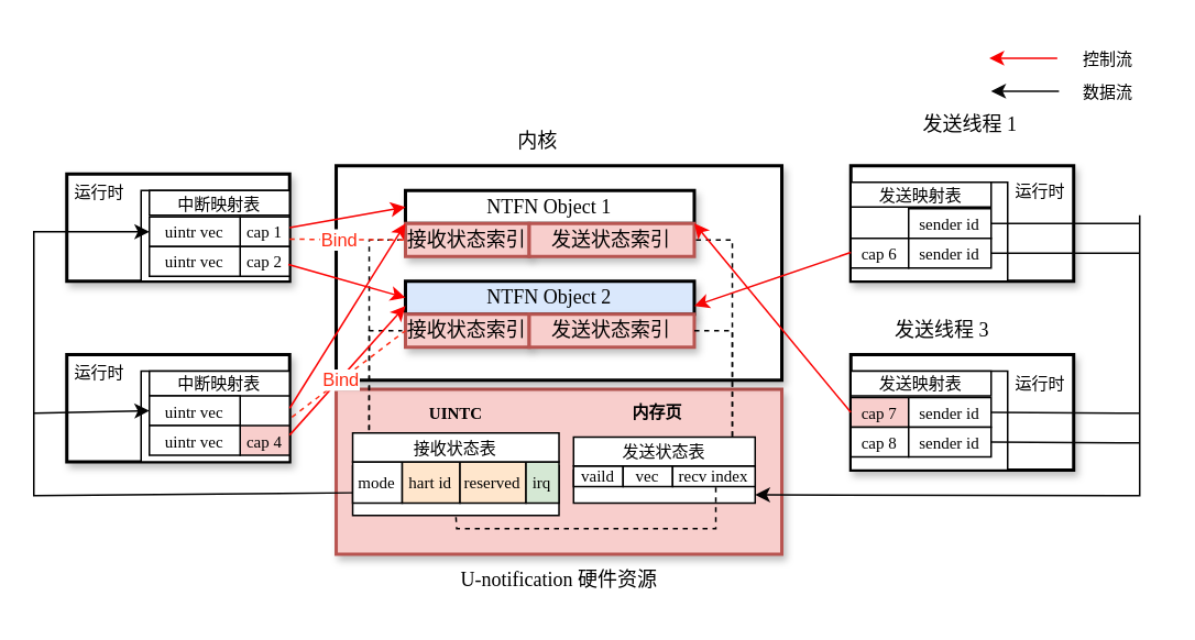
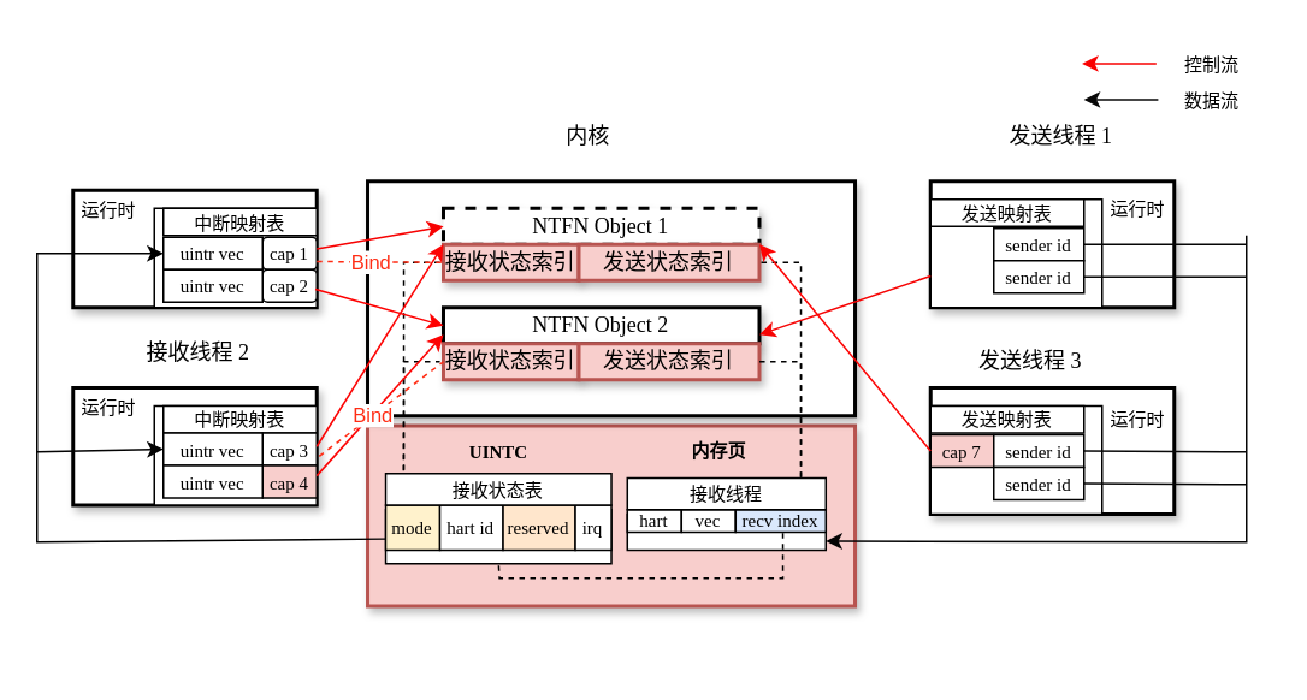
- <mxCell id="29" value="&lt;font face=&quot;宋体-简&quot;&gt;内核&lt;/font&gt;" style="text;html=1;align=center;verticalAlign=middle;resizable=0;points=[];autosize=1;strokeColor=none;fillColor=none;" parent="1" vertex="1"><mxGeometry x="300" y="70" width="50" height="30" as="geometry" /></mxCell>
+ <mxCell id="29" value="&lt;font face=&quot;宋体-简&quot;&gt;内核&lt;/font&gt;" style="text;html=1;align=center;verticalAlign=middle;resizable=0;points=[];autosize=1;strokeColor=none;fillColor=none;" parent="1" vertex="1"><mxGeometry x="300" y="60" width="50" height="30" as="geometry" /></mxCell>
- <mxCell id="4" value="&lt;font face=&quot;Times New Roman&quot;&gt;NTFN Object 1&lt;/font&gt;" style="rounded=0;whiteSpace=wrap;html=1;strokeWidth=2;container=0;shadow=1;" parent="1" vertex="1"><mxGeometry x="245.16" y="115" width="175" height="20" as="geometry" /></mxCell>
+ <mxCell id="4" value="&lt;font face=&quot;Times New Roman&quot;&gt;NTFN Object 1&lt;/font&gt;" style="rounded=0;whiteSpace=wrap;html=1;strokeWidth=2;container=0;shadow=1;dashed=1;" parent="1" vertex="1"><mxGeometry x="245.16" y="115" width="175" height="20" as="geometry" /></mxCell>
- <mxCell id="34" value="&lt;font style=&quot;font-size: 10px;&quot; face=&quot;Times New Roman&quot;&gt;cap 1&lt;/font&gt;" style="rounded=0;whiteSpace=wrap;html=1;" parent="1" vertex="1"><mxGeometry x="145" y="131" width="30" height="18" as="geometry" /></mxCell>
+ <mxCell id="34" value="&lt;font style=&quot;font-size: 10px;&quot; face=&quot;Times New Roman&quot;&gt;cap 1&lt;/font&gt;" style="whiteSpace=wrap;html=1;rounded=1;" parent="1" vertex="1"><mxGeometry x="145" y="131" width="30" height="18" as="geometry" /></mxCell>
- <mxCell id="40" value="&lt;font style=&quot;font-size: 10px;&quot; face=&quot;Times New Roman&quot;&gt;cap 6&lt;/font&gt;" style="rounded=0;whiteSpace=wrap;html=1;" parent="1" vertex="1"><mxGeometry x="515" y="144" width="35" height="18" as="geometry" /></mxCell>
- <mxCell id="42" value="&lt;font style=&quot;font-size: 10px;&quot; face=&quot;Times New Roman&quot;&gt;cap 2&lt;/font&gt;" style="rounded=0;whiteSpace=wrap;html=1;" parent="1" vertex="1"><mxGeometry x="145" y="149" width="30" height="18" as="geometry" /></mxCell>
+ <mxCell id="42" value="&lt;font style=&quot;font-size: 10px;&quot; face=&quot;Times New Roman&quot;&gt;cap 2&lt;/font&gt;" style="whiteSpace=wrap;html=1;rounded=1;" parent="1" vertex="1"><mxGeometry x="145" y="149" width="30" height="18" as="geometry" /></mxCell>
- <mxCell id="7" value="&lt;font face=&quot;Times New Roman&quot;&gt;NTFN Object 2&lt;/font&gt;" style="rounded=0;whiteSpace=wrap;html=1;strokeWidth=2;container=0;shadow=1;fillColor=#dae8fc;" parent="1" vertex="1"><mxGeometry x="245.16" y="170" width="175" height="20" as="geometry" /></mxCell>
+ <mxCell id="7" value="&lt;font face=&quot;Times New Roman&quot;&gt;NTFN Object 2&lt;/font&gt;" style="rounded=0;whiteSpace=wrap;html=1;strokeWidth=2;container=0;shadow=1;" parent="1" vertex="1"><mxGeometry x="245.16" y="170" width="175" height="20" as="geometry" /></mxCell>
+ <mxCell id="45" value="&lt;span style=&quot;font-family: 宋体-简;&quot;&gt;接收线程 2&lt;/span&gt;" style="text;html=1;align=center;verticalAlign=middle;resizable=0;points=[];autosize=1;strokeColor=none;fillColor=none;" parent="1" vertex="1"><mxGeometry x="68.89" y="179.5" width="80" height="30" as="geometry" /></mxCell>
+ <mxCell id="48" value="&lt;font style=&quot;font-size: 10px;&quot; face=&quot;Times New Roman&quot;&gt;cap 3&lt;/font&gt;" style="rounded=0;whiteSpace=wrap;html=1;" parent="1" vertex="1"><mxGeometry x="145" y="239.5" width="30" height="18" as="geometry" /></mxCell>
- <mxCell id="57" value="&lt;font style=&quot;font-size: 10px;&quot; face=&quot;Times New Roman&quot;&gt;cap 8&lt;/font&gt;" style="rounded=0;whiteSpace=wrap;html=1;" parent="1" vertex="1"><mxGeometry x="515" y="258.5" width="35" height="18" as="geometry" /></mxCell>
- <mxCell id="21" value="&lt;font face=&quot;宋体-简&quot; style=&quot;font-size: 10px;&quot;&gt;发送状态表&lt;/font&gt;" style="rounded=0;whiteSpace=wrap;html=1;" parent="1" vertex="1"><mxGeometry x="347.02" y="264.5" width="110" height="17.5" as="geometry" /></mxCell>
+ <mxCell id="21" value="&lt;font face=&quot;宋体-简&quot; style=&quot;font-size: 10px;&quot;&gt;接收线程&lt;/font&gt;" style="rounded=0;whiteSpace=wrap;html=1;" parent="1" vertex="1"><mxGeometry x="347.02" y="264.5" width="110" height="17.5" as="geometry" /></mxCell>
- <mxCell id="16" value="&lt;font face=&quot;Times New Roman&quot;&gt;&lt;span style=&quot;font-size: 10px;&quot;&gt;vaild&lt;/span&gt;&lt;/font&gt;" style="rounded=0;whiteSpace=wrap;html=1;" parent="1" vertex="1"><mxGeometry x="347.02" y="282" width="30" height="12.5" as="geometry" /></mxCell>
+ <mxCell id="16" value="&lt;font face=&quot;Times New Roman&quot;&gt;&lt;span style=&quot;font-size: 10px;&quot;&gt;hart&lt;/span&gt;&lt;/font&gt;" style="rounded=0;whiteSpace=wrap;html=1;" parent="1" vertex="1"><mxGeometry x="347.02" y="282" width="30" height="12.5" as="geometry" /></mxCell>
- <mxCell id="19" value="&lt;font face=&quot;Times New Roman&quot;&gt;&lt;span style=&quot;font-size: 10px;&quot;&gt;recv index&lt;/span&gt;&lt;/font&gt;" style="rounded=0;whiteSpace=wrap;html=1;" parent="1" vertex="1"><mxGeometry x="407.02" y="282" width="50" height="12.5" as="geometry" /></mxCell>
+ <mxCell id="19" value="&lt;font face=&quot;Times New Roman&quot;&gt;&lt;span style=&quot;font-size: 10px;&quot;&gt;recv index&lt;/span&gt;&lt;/font&gt;" style="rounded=0;whiteSpace=wrap;html=1;fillColor=#dae8fc;" parent="1" vertex="1"><mxGeometry x="407.02" y="282" width="50" height="12.5" as="geometry" /></mxCell>
- <mxCell id="11" value="&lt;font style=&quot;font-size: 10px;&quot; face=&quot;Times New Roman&quot;&gt;mode&lt;/font&gt;" style="rounded=0;whiteSpace=wrap;html=1;" parent="1" vertex="1"><mxGeometry x="213.19" y="279.5" width="30" height="25" as="geometry" /></mxCell>
+ <mxCell id="11" value="&lt;font style=&quot;font-size: 10px;&quot; face=&quot;Times New Roman&quot;&gt;mode&lt;/font&gt;" style="rounded=0;whiteSpace=wrap;html=1;fillColor=#fff2cc;" parent="1" vertex="1"><mxGeometry x="213.19" y="279.5" width="30" height="25" as="geometry" /></mxCell>
- <mxCell id="12" value="&lt;font style=&quot;font-size: 10px;&quot; face=&quot;Times New Roman&quot;&gt;hart id&lt;/font&gt;" style="rounded=0;whiteSpace=wrap;html=1;fillColor=#ffe6cc;" parent="1" vertex="1"><mxGeometry x="243.19" y="279.5" width="35" height="25" as="geometry" /></mxCell>
+ <mxCell id="12" value="&lt;font style=&quot;font-size: 10px;&quot; face=&quot;Times New Roman&quot;&gt;hart id&lt;/font&gt;" style="rounded=0;whiteSpace=wrap;html=1;" parent="1" vertex="1"><mxGeometry x="243.19" y="279.5" width="35" height="25" as="geometry" /></mxCell>
- <mxCell id="14" value="&lt;font face=&quot;Times New Roman&quot; style=&quot;font-size: 10px;&quot;&gt;irq&lt;/font&gt;" style="rounded=0;whiteSpace=wrap;html=1;fillColor=#d5e8d4;" parent="1" vertex="1"><mxGeometry x="318.19" y="279.5" width="20" height="25" as="geometry" /></mxCell>
+ <mxCell id="14" value="&lt;font face=&quot;Times New Roman&quot; style=&quot;font-size: 10px;&quot;&gt;irq&lt;/font&gt;" style="rounded=0;whiteSpace=wrap;html=1;" parent="1" vertex="1"><mxGeometry x="318.19" y="279.5" width="20" height="25" as="geometry" /></mxCell>
- <mxCell id="26" value="&lt;font face=&quot;Times New Roman&quot;&gt;U-notification &lt;/font&gt;&lt;font face=&quot;宋体-简&quot;&gt;硬件资源&lt;/font&gt;" style="text;html=1;align=center;verticalAlign=middle;resizable=0;points=[];autosize=1;strokeColor=none;fillColor=none;" parent="1" vertex="1"><mxGeometry x="268.19" y="335.5" width="140" height="30" as="geometry" /></mxCell>
